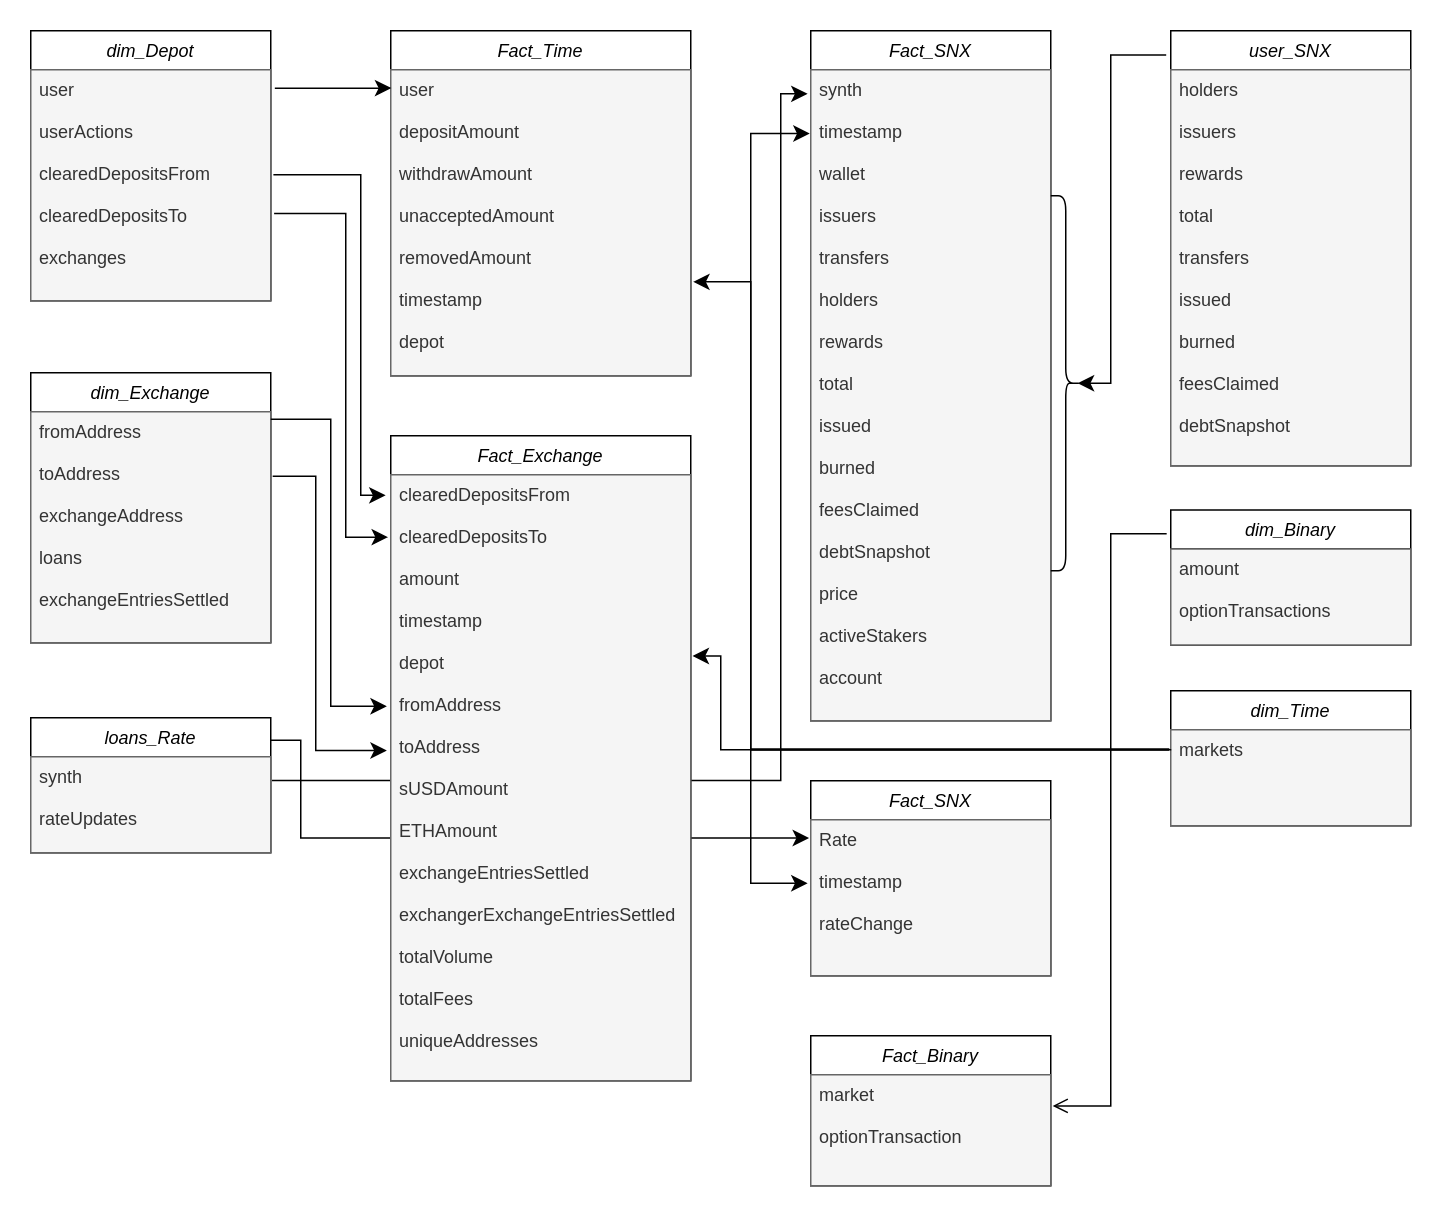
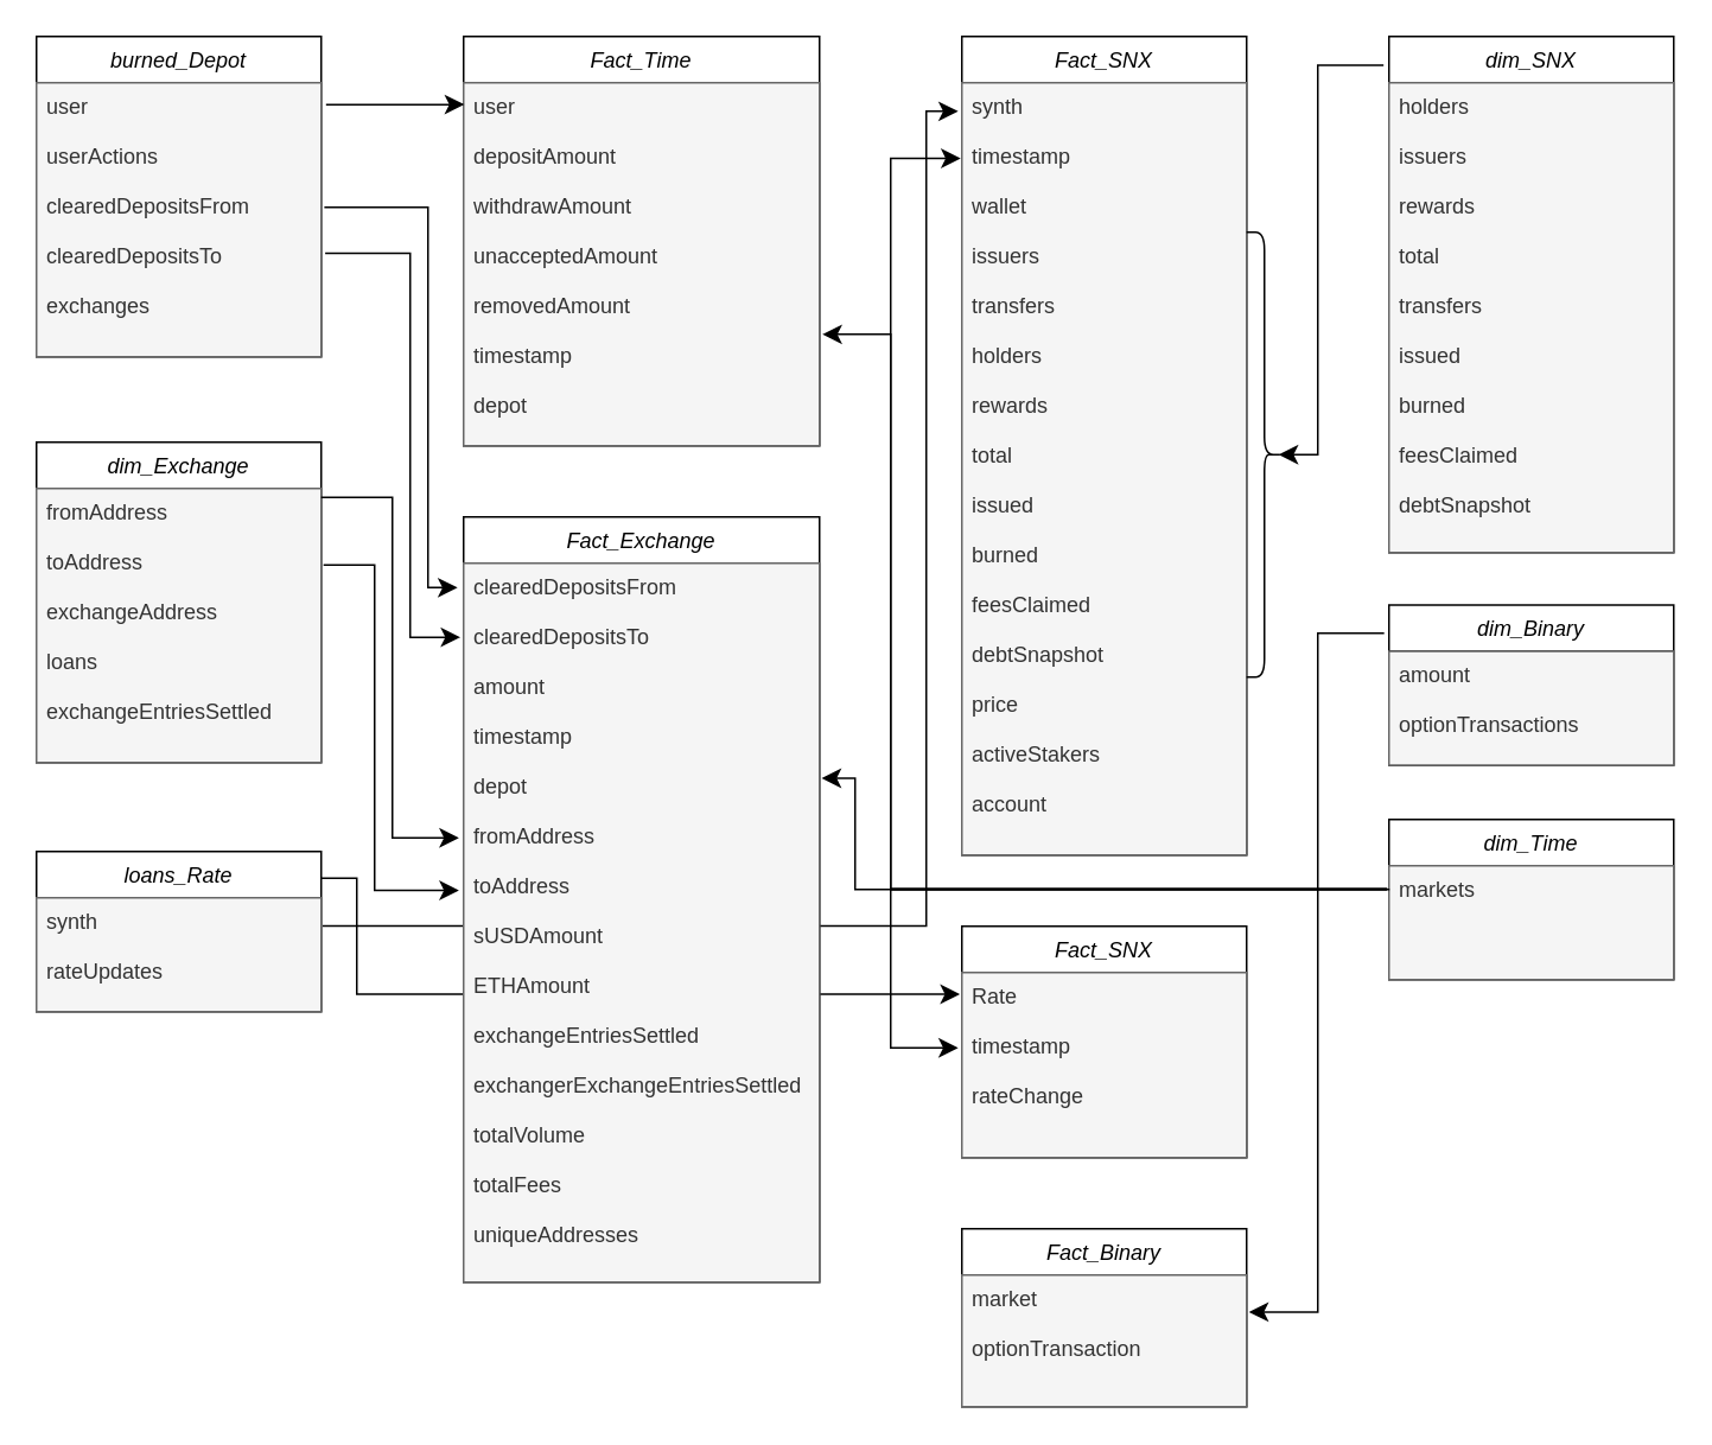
- <mxCell id="6" value="dim_Depot" style="swimlane;fontStyle=2;align=center;verticalAlign=top;childLayout=stackLayout;horizontal=1;startSize=26;horizontalStack=0;resizeParent=1;resizeLast=0;collapsible=1;marginBottom=0;rounded=0;shadow=0;strokeWidth=1;" vertex="1" parent="1"><mxGeometry x="20" y="20" width="160" height="180" as="geometry"><mxRectangle x="230" y="140" width="160" height="26" as="alternateBounds" /></mxGeometry></mxCell>
+ <mxCell id="6" value="burned_Depot" style="swimlane;fontStyle=2;align=center;verticalAlign=top;childLayout=stackLayout;horizontal=1;startSize=26;horizontalStack=0;resizeParent=1;resizeLast=0;collapsible=1;marginBottom=0;rounded=0;shadow=0;strokeWidth=1;" vertex="1" parent="1"><mxGeometry x="20" y="20" width="160" height="180" as="geometry"><mxRectangle x="230" y="140" width="160" height="26" as="alternateBounds" /></mxGeometry></mxCell>
- <mxCell id="10" value="user_SNX" style="swimlane;fontStyle=2;align=center;verticalAlign=top;childLayout=stackLayout;horizontal=1;startSize=26;horizontalStack=0;resizeParent=1;resizeLast=0;collapsible=1;marginBottom=0;rounded=0;shadow=0;strokeWidth=1;" vertex="1" parent="1"><mxGeometry x="780" y="20" width="160" height="290" as="geometry"><mxRectangle x="230" y="140" width="160" height="26" as="alternateBounds" /></mxGeometry></mxCell>
+ <mxCell id="10" value="dim_SNX" style="swimlane;fontStyle=2;align=center;verticalAlign=top;childLayout=stackLayout;horizontal=1;startSize=26;horizontalStack=0;resizeParent=1;resizeLast=0;collapsible=1;marginBottom=0;rounded=0;shadow=0;strokeWidth=1;" vertex="1" parent="1"><mxGeometry x="780" y="20" width="160" height="290" as="geometry"><mxRectangle x="230" y="140" width="160" height="26" as="alternateBounds" /></mxGeometry></mxCell>
- <mxCell id="37" value="" style="edgeStyle=elbowEdgeStyle;elbow=horizontal;endArrow=open;html=1;curved=0;rounded=0;endSize=8;startSize=8;exitX=-0.017;exitY=0.176;exitDx=0;exitDy=0;exitPerimeter=0;entryX=1.008;entryY=0.281;entryDx=0;entryDy=0;entryPerimeter=0;" edge="1" parent="1" source="12" target="35"><mxGeometry width="50" height="50" relative="1" as="geometry"><mxPoint x="799" y="519" as="sourcePoint" /><mxPoint x="559.32" y="108.532" as="targetPoint" /><Array as="points"><mxPoint x="740" y="560" /></Array></mxGeometry></mxCell>
+ <mxCell id="37" value="" style="edgeStyle=elbowEdgeStyle;elbow=horizontal;endArrow=classic;html=1;curved=0;rounded=0;endSize=8;startSize=8;exitX=-0.017;exitY=0.176;exitDx=0;exitDy=0;exitPerimeter=0;entryX=1.008;entryY=0.281;entryDx=0;entryDy=0;entryPerimeter=0;" edge="1" parent="1" source="12" target="35"><mxGeometry width="50" height="50" relative="1" as="geometry"><mxPoint x="799" y="519" as="sourcePoint" /><mxPoint x="559.32" y="108.532" as="targetPoint" /><Array as="points"><mxPoint x="740" y="560" /></Array></mxGeometry></mxCell>
